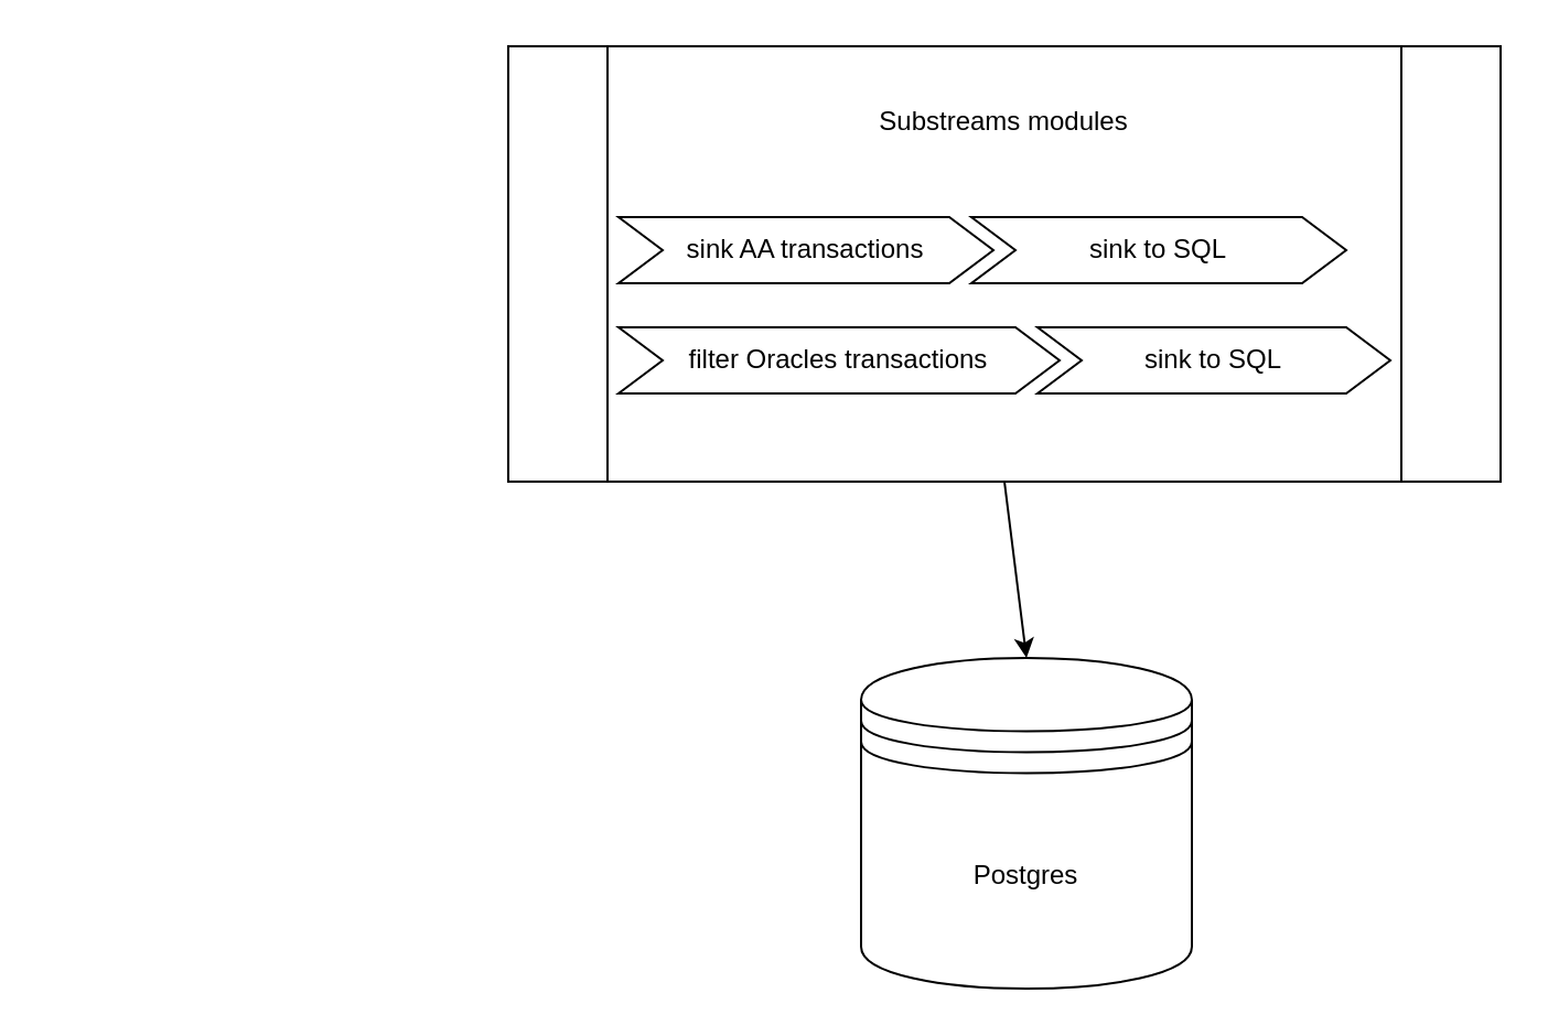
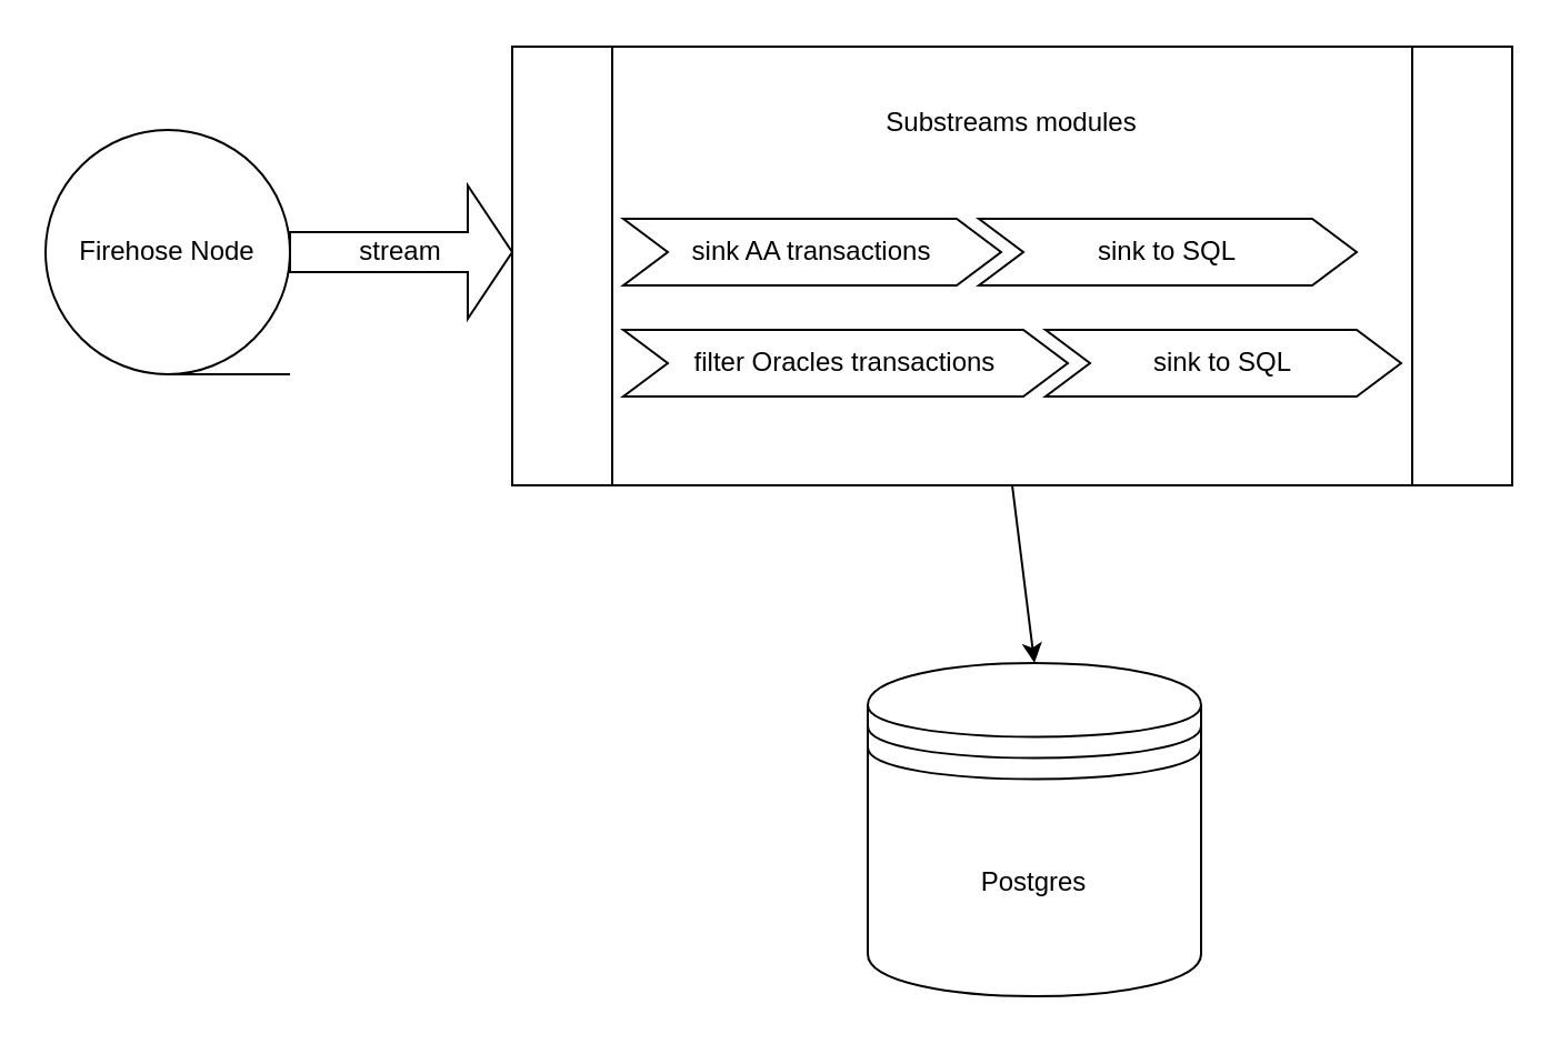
+ <mxCell id="3" value="Firehose Node" style="shape=tapeData;whiteSpace=wrap;html=1;perimeter=ellipsePerimeter;" vertex="1" parent="1"><mxGeometry x="20" y="58" width="110" height="110" as="geometry" /></mxCell>
+ <mxCell id="2" value="stream" style="shape=singleArrow;whiteSpace=wrap;html=1;" vertex="1" parent="1"><mxGeometry x="130" y="83" width="100" height="60" as="geometry" /></mxCell>
